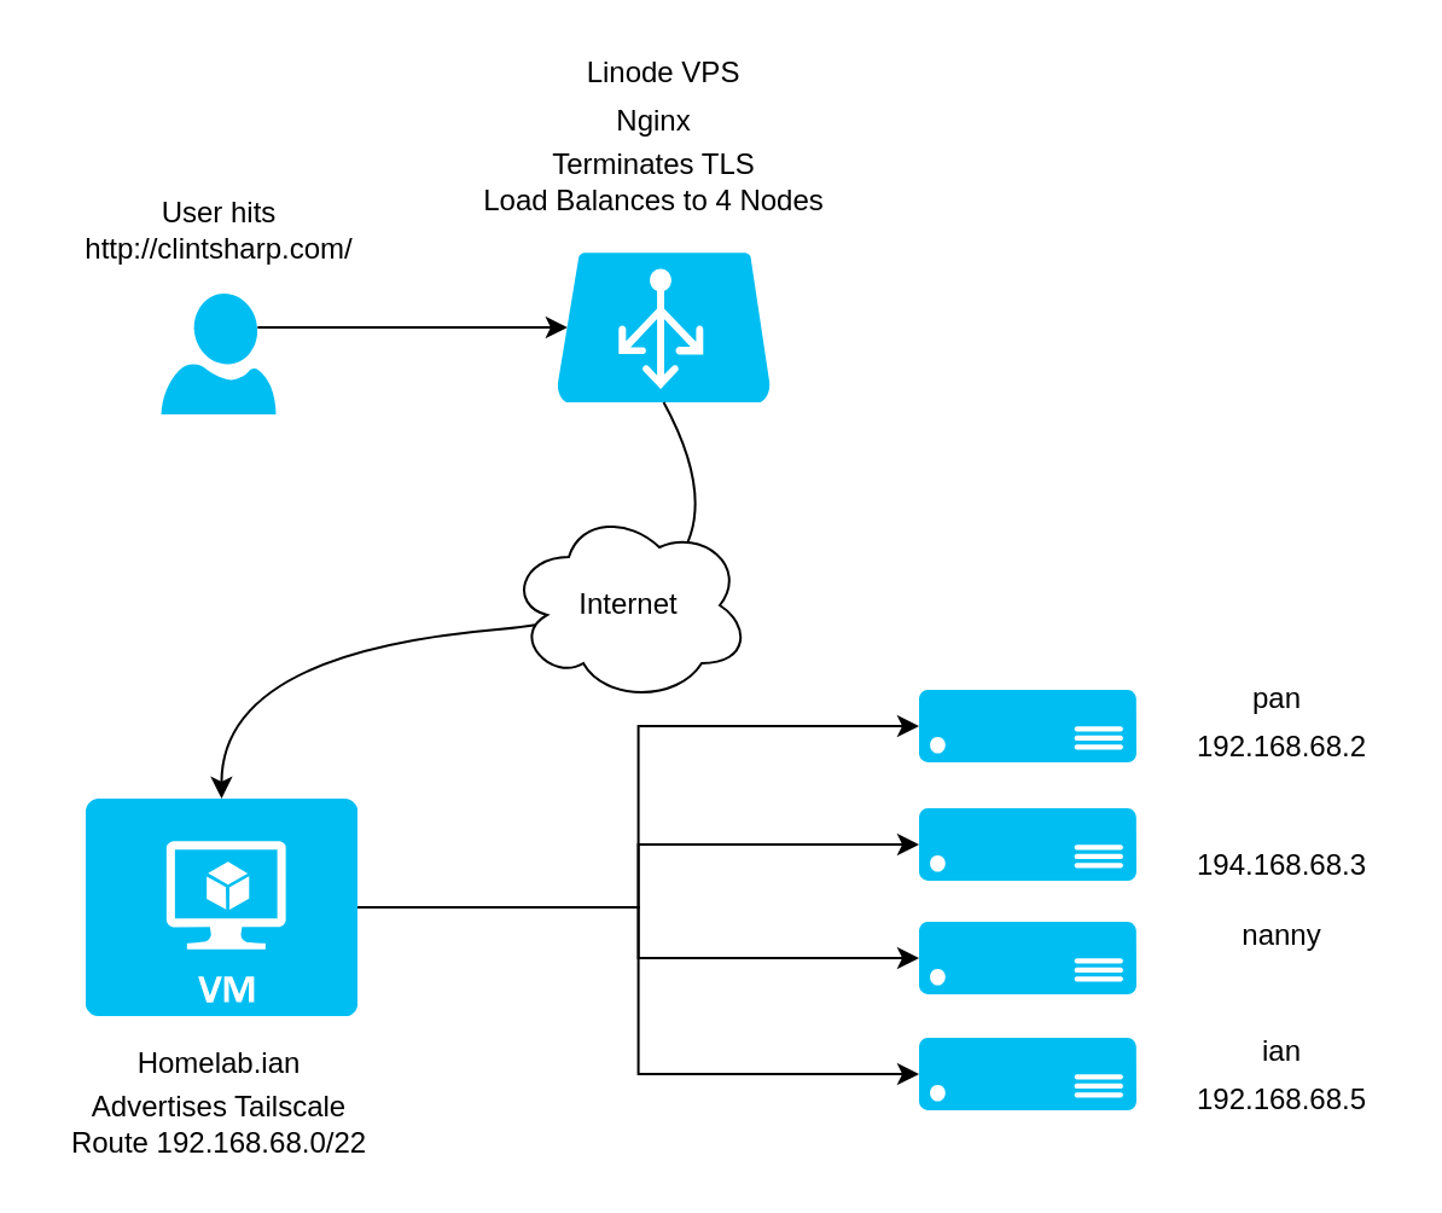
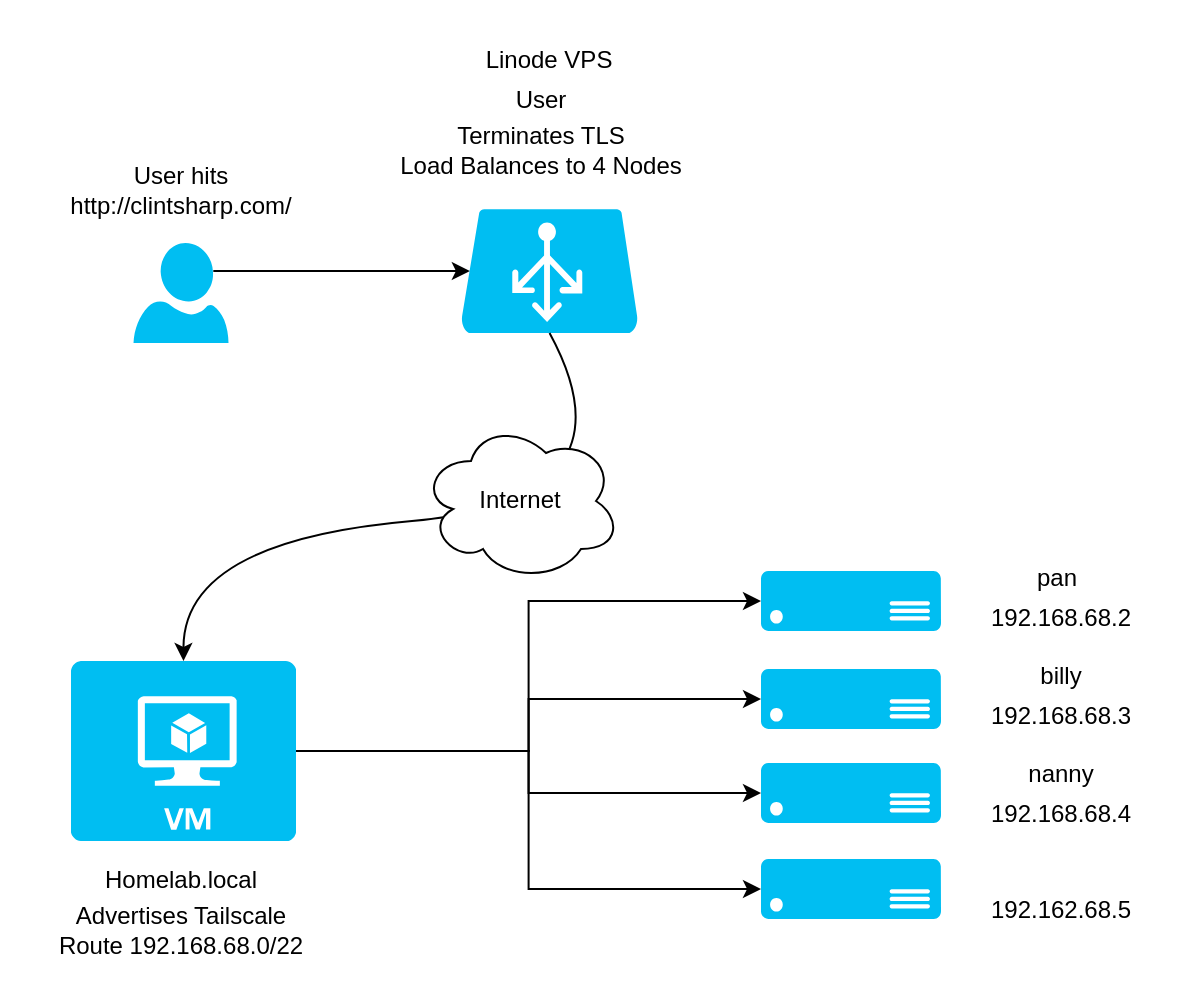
- <mxCell id="16" value="Nginx" style="text;html=1;resizable=0;autosize=1;align=center;verticalAlign=middle;points=[];fillColor=none;strokeColor=none;rounded=0;" parent="1" vertex="1"><mxGeometry x="245" y="35" width="50" height="30" as="geometry" /></mxCell>
+ <mxCell id="16" value="User" style="text;html=1;resizable=0;autosize=1;align=center;verticalAlign=middle;points=[];fillColor=none;strokeColor=none;rounded=0;" parent="1" vertex="1"><mxGeometry x="245" y="35" width="50" height="30" as="geometry" /></mxCell>
+ <mxCell id="23" value="billy" style="text;html=1;resizable=0;autosize=1;align=center;verticalAlign=middle;points=[];fillColor=none;strokeColor=none;rounded=0;" parent="22" vertex="1"><mxGeometry x="25" width="40" height="20" as="geometry" /></mxCell>
- <mxCell id="24" value="194.168.68.3" style="text;html=1;resizable=0;autosize=1;align=center;verticalAlign=middle;points=[];fillColor=none;strokeColor=none;rounded=0;" parent="22" vertex="1"><mxGeometry y="20" width="90" height="20" as="geometry" /></mxCell>
+ <mxCell id="24" value="192.168.68.3" style="text;html=1;resizable=0;autosize=1;align=center;verticalAlign=middle;points=[];fillColor=none;strokeColor=none;rounded=0;" parent="22" vertex="1"><mxGeometry y="20" width="90" height="20" as="geometry" /></mxCell>
+ <mxCell id="31" value="192.168.68.4" style="text;html=1;resizable=0;autosize=1;align=center;verticalAlign=middle;points=[];fillColor=none;strokeColor=none;rounded=0;" parent="29" vertex="1"><mxGeometry y="20" width="90" height="20" as="geometry" /></mxCell>
- <mxCell id="37" value="ian" style="text;html=1;resizable=0;autosize=1;align=center;verticalAlign=middle;points=[];fillColor=none;strokeColor=none;rounded=0;" parent="36" vertex="1"><mxGeometry x="30" width="30" height="20" as="geometry" /></mxCell>
- <mxCell id="4" value="Homelab.ian" style="text;html=1;resizable=0;autosize=1;align=center;verticalAlign=middle;points=[];fillColor=none;strokeColor=none;rounded=0;" parent="1" vertex="1"><mxGeometry x="45" y="430" width="90" height="20" as="geometry" /></mxCell>
+ <mxCell id="4" value="Homelab.local" style="text;html=1;resizable=0;autosize=1;align=center;verticalAlign=middle;points=[];fillColor=none;strokeColor=none;rounded=0;" parent="1" vertex="1"><mxGeometry x="45" y="430" width="90" height="20" as="geometry" /></mxCell>
- <mxCell id="38" value="192.168.68.5" style="text;html=1;resizable=0;autosize=1;align=center;verticalAlign=middle;points=[];fillColor=none;strokeColor=none;rounded=0;" parent="36" vertex="1"><mxGeometry y="20" width="90" height="20" as="geometry" /></mxCell>
+ <mxCell id="38" value="192.162.68.5" style="text;html=1;resizable=0;autosize=1;align=center;verticalAlign=middle;points=[];fillColor=none;strokeColor=none;rounded=0;" parent="36" vertex="1"><mxGeometry y="20" width="90" height="20" as="geometry" /></mxCell>
